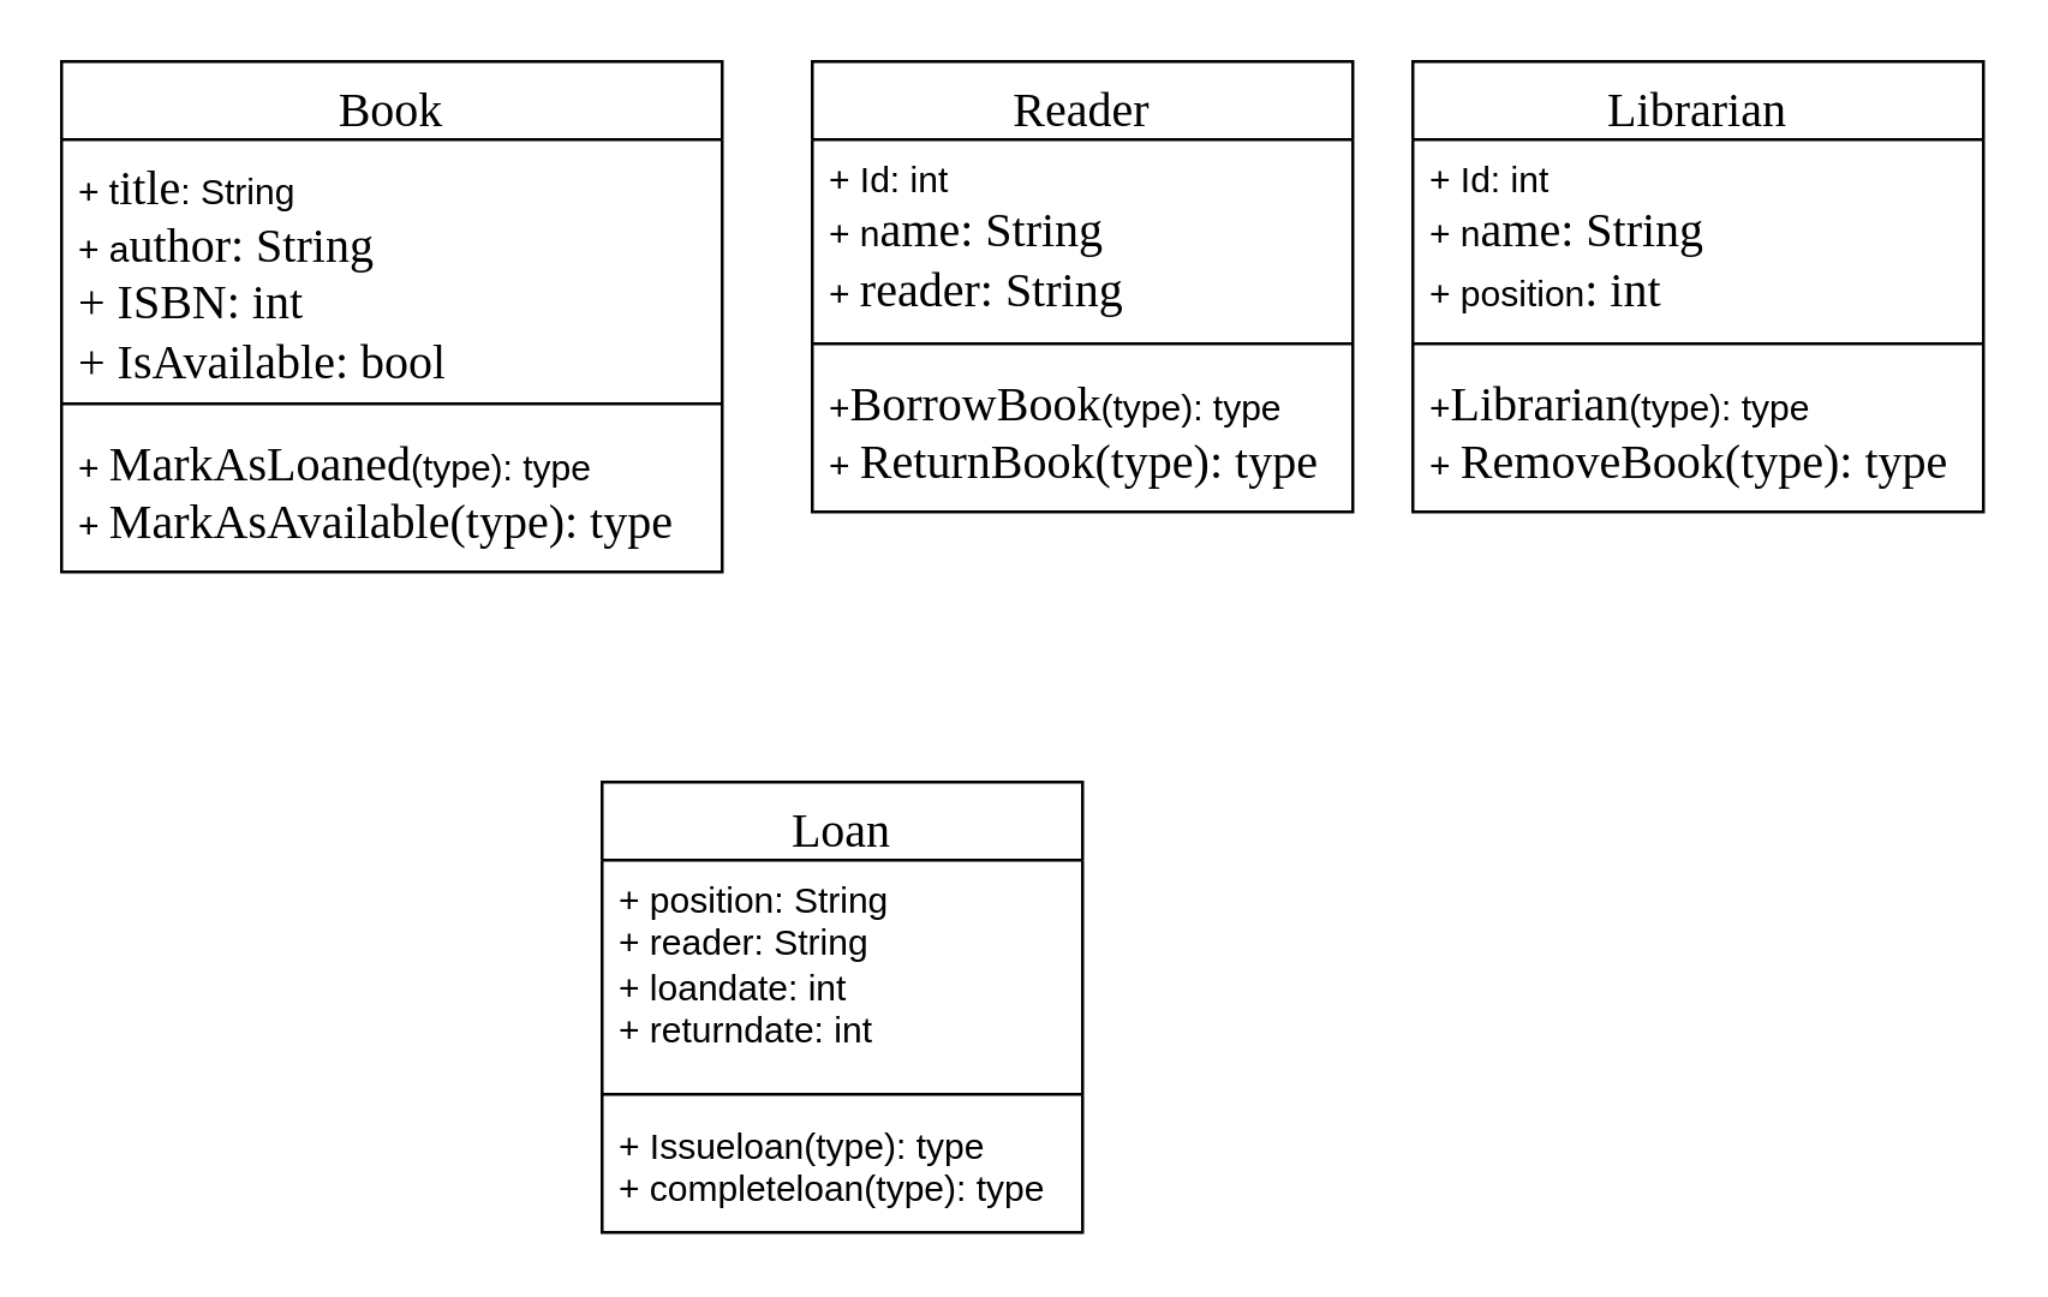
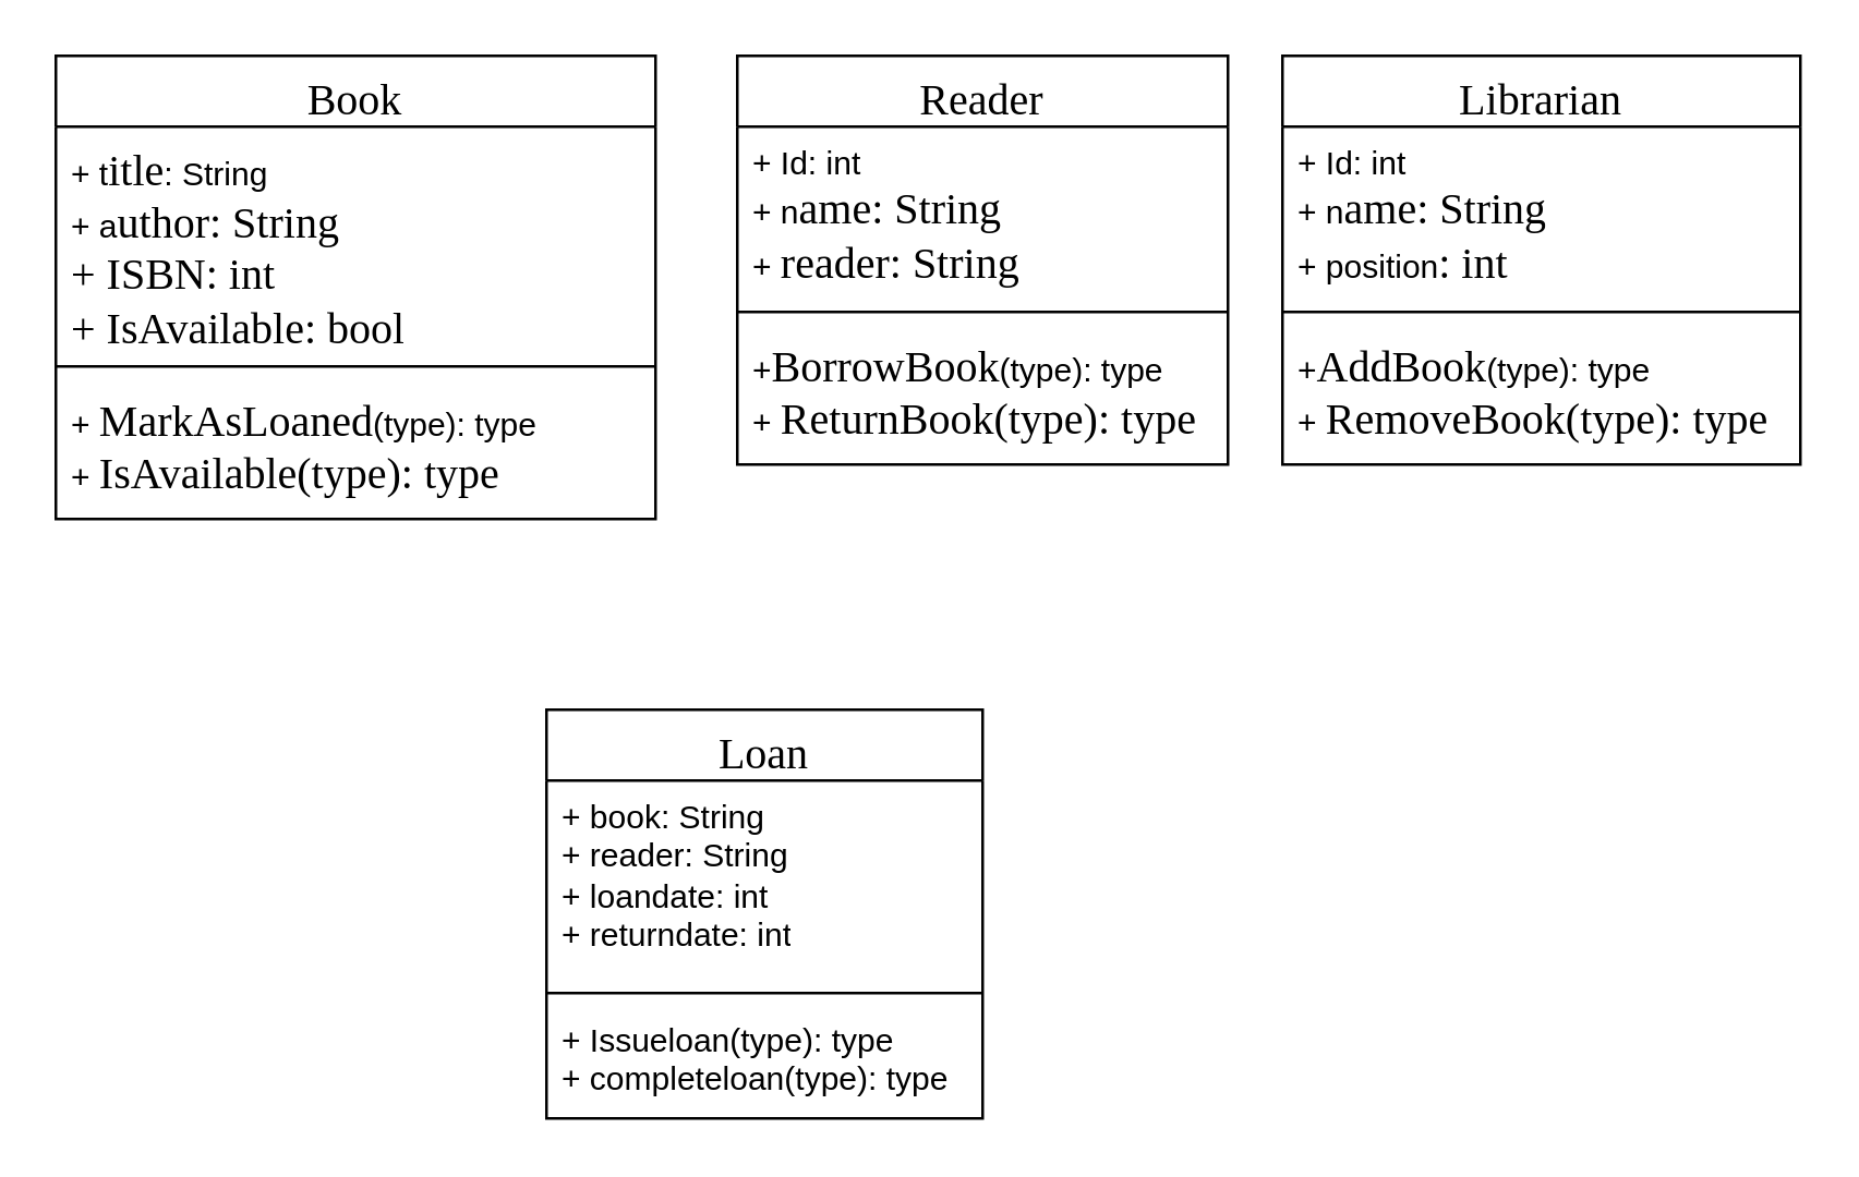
- <mxCell id="13" value="+&lt;span style=&quot;font-family: &amp;quot;Times New Roman&amp;quot;; font-size: medium;&quot;&gt;Librarian&lt;/span&gt;(type): type&lt;div&gt;+&amp;nbsp;&lt;span style=&quot;font-family: &amp;quot;Times New Roman&amp;quot;; font-size: medium;&quot;&gt;RemoveBook(&lt;/span&gt;&lt;span style=&quot;font-family: &amp;quot;Times New Roman&amp;quot;; font-size: medium; background-color: initial;&quot;&gt;type): type&lt;/span&gt;&lt;/div&gt;" style="text;strokeColor=none;fillColor=none;align=left;verticalAlign=top;spacingLeft=4;spacingRight=4;overflow=hidden;rotatable=0;points=[[0,0.5],[1,0.5]];portConstraint=eastwest;whiteSpace=wrap;html=1;" parent="10" vertex="1"><mxGeometry y="98" width="190" height="52" as="geometry" /></mxCell>
+ <mxCell id="13" value="+&lt;span style=&quot;font-family: &amp;quot;Times New Roman&amp;quot;; font-size: medium;&quot;&gt;AddBook&lt;/span&gt;(type): type&lt;div&gt;+&amp;nbsp;&lt;span style=&quot;font-family: &amp;quot;Times New Roman&amp;quot;; font-size: medium;&quot;&gt;RemoveBook(&lt;/span&gt;&lt;span style=&quot;font-family: &amp;quot;Times New Roman&amp;quot;; font-size: medium; background-color: initial;&quot;&gt;type): type&lt;/span&gt;&lt;/div&gt;" style="text;strokeColor=none;fillColor=none;align=left;verticalAlign=top;spacingLeft=4;spacingRight=4;overflow=hidden;rotatable=0;points=[[0,0.5],[1,0.5]];portConstraint=eastwest;whiteSpace=wrap;html=1;" parent="10" vertex="1"><mxGeometry y="98" width="190" height="52" as="geometry" /></mxCell>
- <mxCell id="5" value="+&amp;nbsp;&lt;span style=&quot;font-family: &amp;quot;Times New Roman&amp;quot;; font-size: medium;&quot;&gt;MarkAsLoaned&lt;/span&gt;(type): type&lt;div&gt;+&amp;nbsp;&lt;span style=&quot;font-family: &amp;quot;Times New Roman&amp;quot;; font-size: medium; background-color: initial;&quot;&gt;MarkAsAvailable(type): type&lt;/span&gt;&lt;/div&gt;" style="text;strokeColor=none;fillColor=none;align=left;verticalAlign=top;spacingLeft=4;spacingRight=4;overflow=hidden;rotatable=0;points=[[0,0.5],[1,0.5]];portConstraint=eastwest;whiteSpace=wrap;html=1;" parent="2" vertex="1"><mxGeometry y="118" width="220" height="52" as="geometry" /></mxCell>
+ <mxCell id="5" value="+&amp;nbsp;&lt;span style=&quot;font-family: &amp;quot;Times New Roman&amp;quot;; font-size: medium;&quot;&gt;MarkAsLoaned&lt;/span&gt;(type): type&lt;div&gt;+&amp;nbsp;&lt;span style=&quot;font-family: &amp;quot;Times New Roman&amp;quot;; font-size: medium; background-color: initial;&quot;&gt;IsAvailable(type): type&lt;/span&gt;&lt;/div&gt;" style="text;strokeColor=none;fillColor=none;align=left;verticalAlign=top;spacingLeft=4;spacingRight=4;overflow=hidden;rotatable=0;points=[[0,0.5],[1,0.5]];portConstraint=eastwest;whiteSpace=wrap;html=1;" parent="2" vertex="1"><mxGeometry y="118" width="220" height="52" as="geometry" /></mxCell>
- <mxCell id="15" value="+ position: String&lt;div&gt;+ reader: String&lt;br&gt;&lt;/div&gt;&lt;div&gt;+ loandate: int&lt;br&gt;&lt;/div&gt;&lt;div&gt;+ returndate: int&lt;br&gt;&lt;/div&gt;&lt;div&gt;&lt;br&gt;&lt;/div&gt;" style="text;strokeColor=none;fillColor=none;align=left;verticalAlign=top;spacingLeft=4;spacingRight=4;overflow=hidden;rotatable=0;points=[[0,0.5],[1,0.5]];portConstraint=eastwest;whiteSpace=wrap;html=1;" parent="14" vertex="1"><mxGeometry y="26" width="160" height="74" as="geometry" /></mxCell>
+ <mxCell id="15" value="+ book: String&lt;div&gt;+ reader: String&lt;br&gt;&lt;/div&gt;&lt;div&gt;+ loandate: int&lt;br&gt;&lt;/div&gt;&lt;div&gt;+ returndate: int&lt;br&gt;&lt;/div&gt;&lt;div&gt;&lt;br&gt;&lt;/div&gt;" style="text;strokeColor=none;fillColor=none;align=left;verticalAlign=top;spacingLeft=4;spacingRight=4;overflow=hidden;rotatable=0;points=[[0,0.5],[1,0.5]];portConstraint=eastwest;whiteSpace=wrap;html=1;" parent="14" vertex="1"><mxGeometry y="26" width="160" height="74" as="geometry" /></mxCell>
